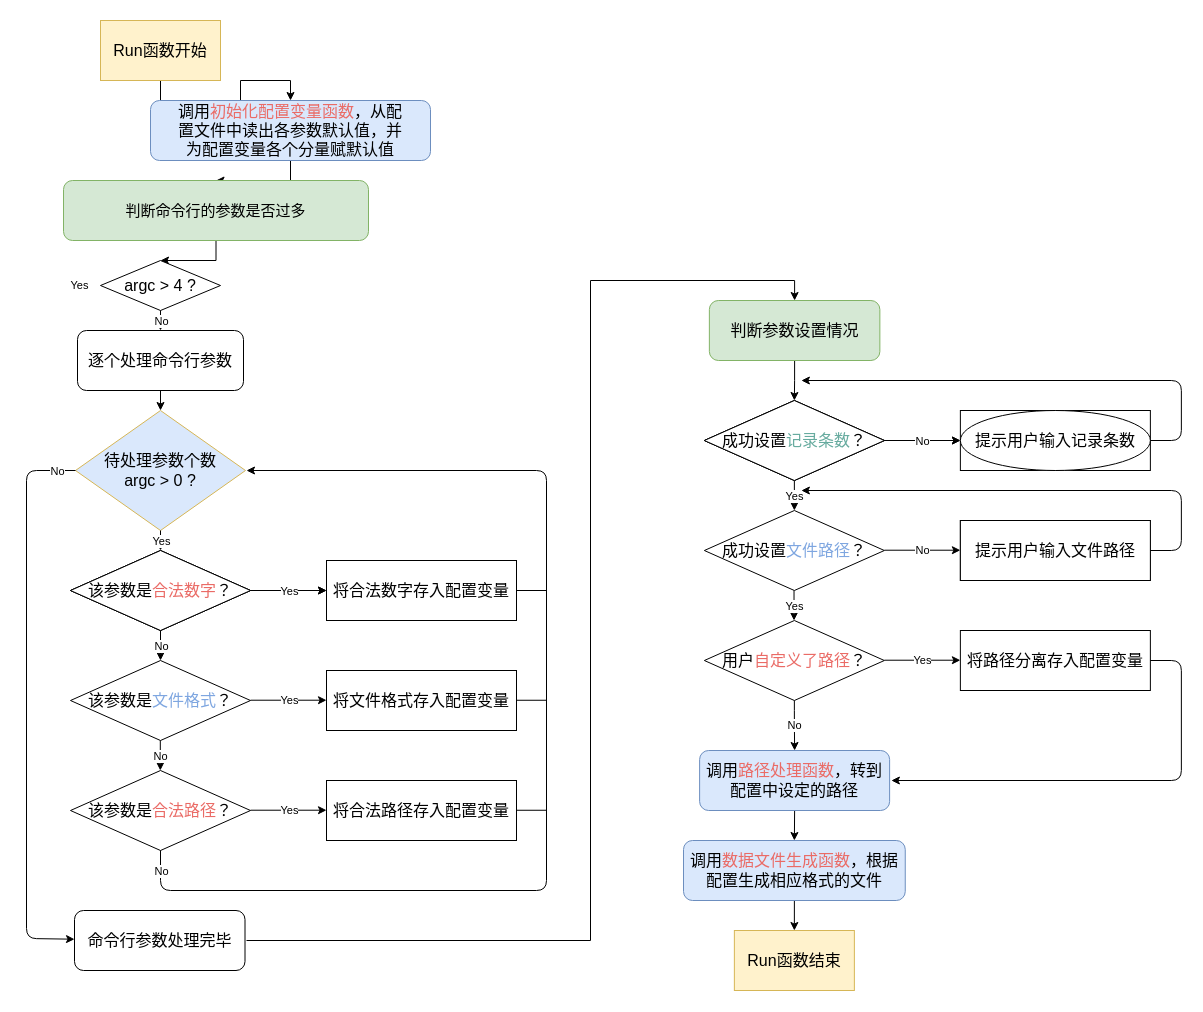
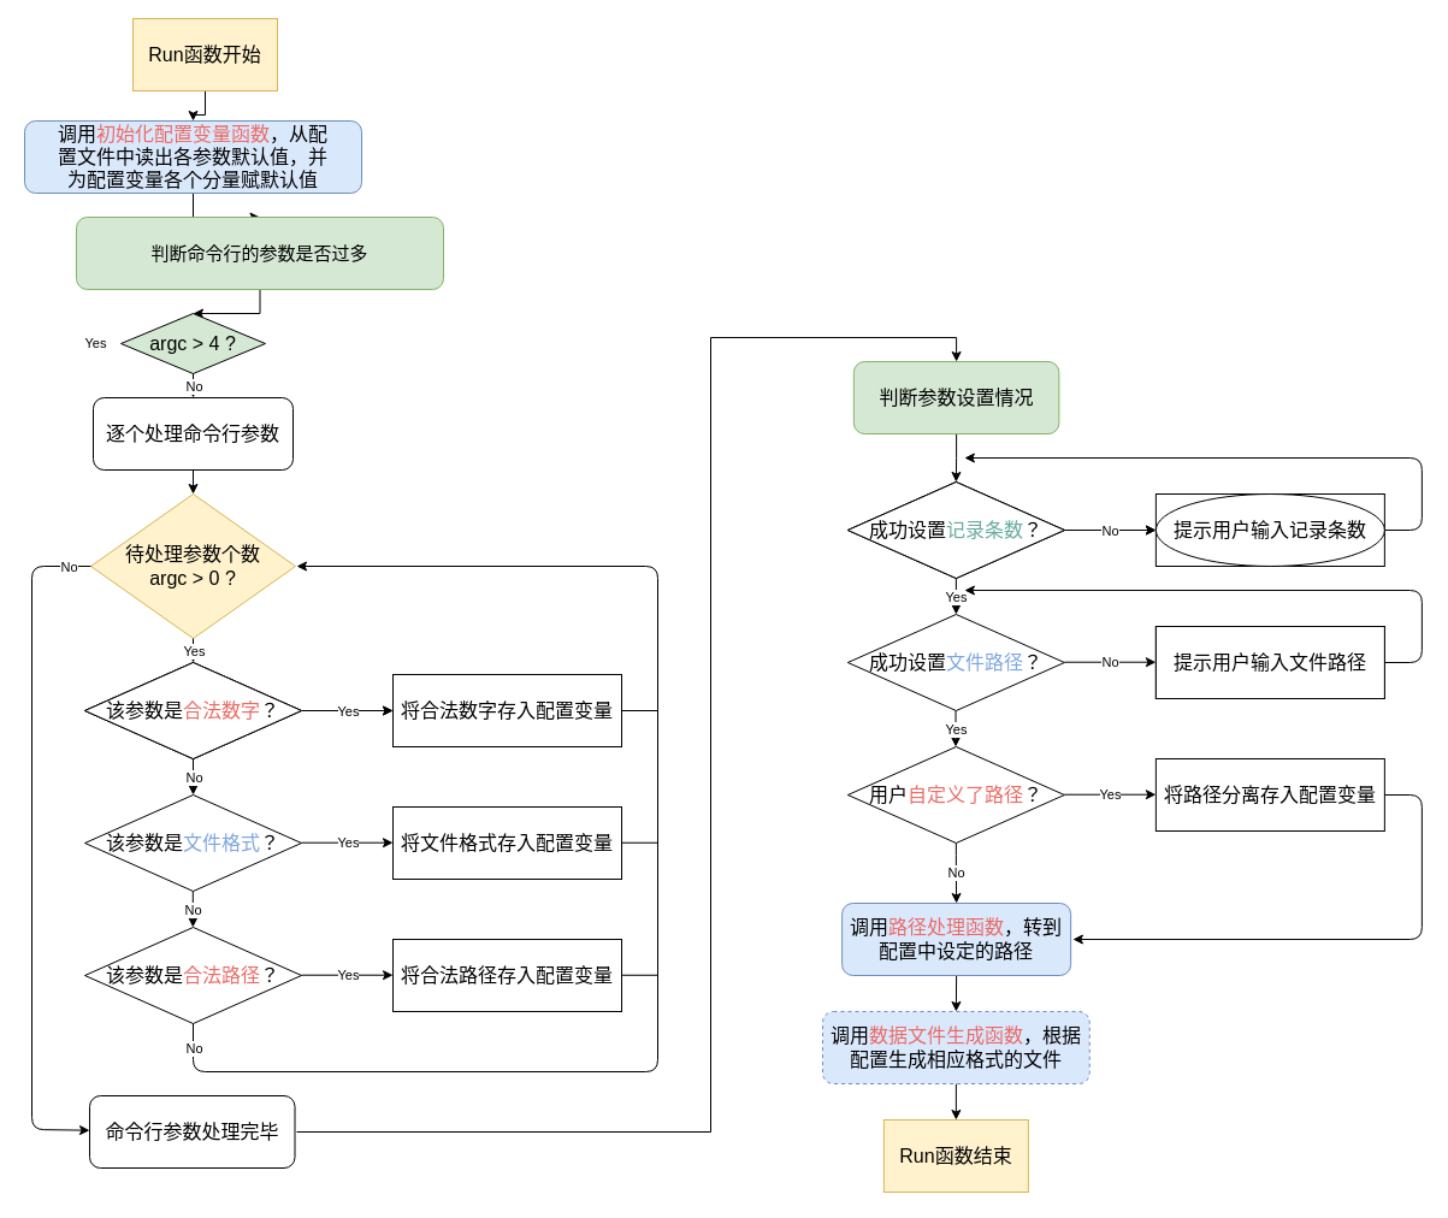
- <mxCell id="3" value="&lt;font style=&quot;font-size: 16px&quot;&gt;Run函数开始&lt;/font&gt;" style="rounded=0;whiteSpace=wrap;html=1;fillColor=#fff2cc;strokeColor=#d6b656;" parent="1" vertex="1"><mxGeometry x="100" y="20" width="120" height="60" as="geometry" /></mxCell>
+ <mxCell id="3" value="&lt;font style=&quot;font-size: 16px&quot;&gt;Run函数开始&lt;/font&gt;" style="rounded=0;whiteSpace=wrap;html=1;fillColor=#fff2cc;strokeColor=#d6b656;" parent="1" vertex="1"><mxGeometry x="110" y="15" width="120" height="60" as="geometry" /></mxCell>
- <mxCell id="5" value="&lt;div style=&quot;font-size: 16px&quot;&gt;&lt;font style=&quot;font-size: 16px&quot;&gt;调用&lt;font color=&quot;#ea6b66&quot;&gt;初始化配置变量函数&lt;/font&gt;，从配&lt;/font&gt;&lt;/div&gt;&lt;div style=&quot;font-size: 16px&quot;&gt;&lt;font style=&quot;font-size: 16px&quot;&gt;置文件中读出各参数默认值，并&lt;/font&gt;&lt;/div&gt;&lt;div style=&quot;font-size: 16px&quot;&gt;&lt;font style=&quot;font-size: 16px&quot;&gt;为配置变量各个分量赋默认值&lt;/font&gt;&lt;/div&gt;" style="rounded=1;whiteSpace=wrap;html=1;fillColor=#dae8fc;strokeColor=#6c8ebf;" parent="1" vertex="1"><mxGeometry x="150" y="100" width="280" height="60" as="geometry" /></mxCell>
+ <mxCell id="5" value="&lt;div style=&quot;font-size: 16px&quot;&gt;&lt;font style=&quot;font-size: 16px&quot;&gt;调用&lt;font color=&quot;#ea6b66&quot;&gt;初始化配置变量函数&lt;/font&gt;，从配&lt;/font&gt;&lt;/div&gt;&lt;div style=&quot;font-size: 16px&quot;&gt;&lt;font style=&quot;font-size: 16px&quot;&gt;置文件中读出各参数默认值，并&lt;/font&gt;&lt;/div&gt;&lt;div style=&quot;font-size: 16px&quot;&gt;&lt;font style=&quot;font-size: 16px&quot;&gt;为配置变量各个分量赋默认值&lt;/font&gt;&lt;/div&gt;" style="rounded=1;whiteSpace=wrap;html=1;fillColor=#dae8fc;strokeColor=#6c8ebf;" parent="1" vertex="1"><mxGeometry x="20" y="100" width="280" height="60" as="geometry" /></mxCell>
- <mxCell id="8" value="&lt;font style=&quot;font-size: 16px&quot;&gt;argc &amp;gt; 4 ?&lt;/font&gt;" style="rhombus;whiteSpace=wrap;html=1;" parent="1" vertex="1"><mxGeometry x="100" y="260" width="120" height="50" as="geometry" /></mxCell>
+ <mxCell id="8" value="&lt;font style=&quot;font-size: 16px&quot;&gt;argc &amp;gt; 4 ?&lt;/font&gt;" style="rhombus;whiteSpace=wrap;html=1;fillColor=#d5e8d4;" parent="1" vertex="1"><mxGeometry x="100" y="260" width="120" height="50" as="geometry" /></mxCell>
- <mxCell id="12" value="&lt;font style=&quot;font-size: 16px&quot;&gt;待处理参数个数&lt;br&gt;argc &amp;gt; 0 ?&lt;/font&gt;" style="rhombus;whiteSpace=wrap;html=1;fillColor=#dae8fc;strokeColor=#d6b656;" parent="1" vertex="1"><mxGeometry x="75" y="410" width="170" height="120" as="geometry" /></mxCell>
+ <mxCell id="12" value="&lt;font style=&quot;font-size: 16px&quot;&gt;待处理参数个数&lt;br&gt;argc &amp;gt; 0 ?&lt;/font&gt;" style="rhombus;whiteSpace=wrap;html=1;fillColor=#fff2cc;strokeColor=#d6b656;" parent="1" vertex="1"><mxGeometry x="75" y="410" width="170" height="120" as="geometry" /></mxCell>
- <mxCell id="78" value="&lt;font style=&quot;font-size: 16px&quot;&gt;调用&lt;font color=&quot;#ea6b66&quot;&gt;数据文件生成函数&lt;/font&gt;，根据配置生成相应格式的文件&lt;/font&gt;" style="rounded=1;whiteSpace=wrap;html=1;fillColor=#dae8fc;strokeColor=#6c8ebf;" parent="1" vertex="1"><mxGeometry x="683" y="840" width="221.75" height="60" as="geometry" /></mxCell>
+ <mxCell id="78" value="&lt;font style=&quot;font-size: 16px&quot;&gt;调用&lt;font color=&quot;#ea6b66&quot;&gt;数据文件生成函数&lt;/font&gt;，根据配置生成相应格式的文件&lt;/font&gt;" style="rounded=1;whiteSpace=wrap;html=1;fillColor=#dae8fc;strokeColor=#6c8ebf;dashed=1;" parent="1" vertex="1"><mxGeometry x="683" y="840" width="221.75" height="60" as="geometry" /></mxCell>
